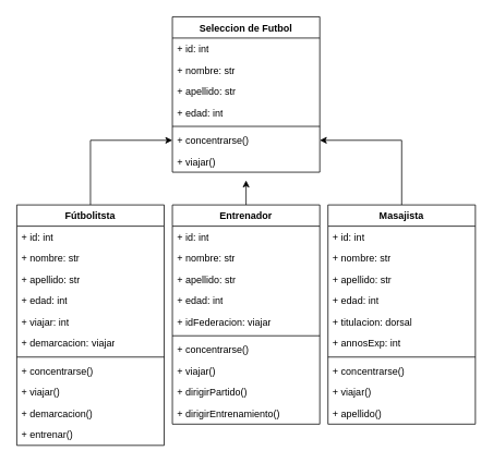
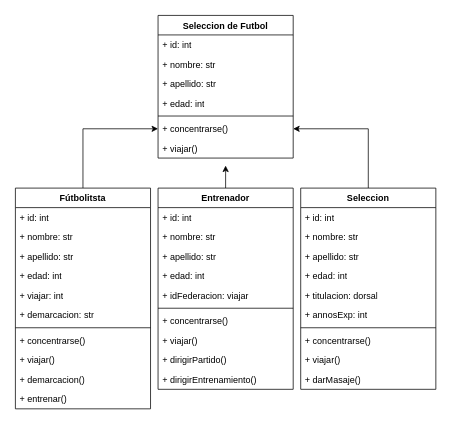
- <mxCell id="36" value="Masajista" style="swimlane;fontStyle=1;align=center;verticalAlign=top;childLayout=stackLayout;horizontal=1;startSize=26;horizontalStack=0;resizeParent=1;resizeParentMax=0;resizeLast=0;collapsible=1;marginBottom=0;whiteSpace=wrap;html=1;" vertex="1" parent="1"><mxGeometry x="400" y="250" width="180" height="268" as="geometry"><mxRectangle x="310" y="290" width="100" height="30" as="alternateBounds" /></mxGeometry></mxCell>
+ <mxCell id="36" value="Seleccion" style="swimlane;fontStyle=1;align=center;verticalAlign=top;childLayout=stackLayout;horizontal=1;startSize=26;horizontalStack=0;resizeParent=1;resizeParentMax=0;resizeLast=0;collapsible=1;marginBottom=0;whiteSpace=wrap;html=1;" vertex="1" parent="1"><mxGeometry x="400" y="250" width="180" height="268" as="geometry"><mxRectangle x="310" y="290" width="100" height="30" as="alternateBounds" /></mxGeometry></mxCell>
- <mxCell id="17" value="+ demarcacion: viajar" style="text;strokeColor=none;fillColor=none;align=left;verticalAlign=top;spacingLeft=4;spacingRight=4;overflow=hidden;rotatable=0;points=[[0,0.5],[1,0.5]];portConstraint=eastwest;whiteSpace=wrap;html=1;" vertex="1" parent="11"><mxGeometry y="156" width="180" height="26" as="geometry" /></mxCell>
+ <mxCell id="17" value="+ demarcacion: str" style="text;strokeColor=none;fillColor=none;align=left;verticalAlign=top;spacingLeft=4;spacingRight=4;overflow=hidden;rotatable=0;points=[[0,0.5],[1,0.5]];portConstraint=eastwest;whiteSpace=wrap;html=1;" vertex="1" parent="11"><mxGeometry y="156" width="180" height="26" as="geometry" /></mxCell>
- <mxCell id="46" value="+ apellido()" style="text;strokeColor=none;fillColor=none;align=left;verticalAlign=top;spacingLeft=4;spacingRight=4;overflow=hidden;rotatable=0;points=[[0,0.5],[1,0.5]];portConstraint=eastwest;whiteSpace=wrap;html=1;" vertex="1" parent="36"><mxGeometry y="242" width="180" height="26" as="geometry" /></mxCell>
+ <mxCell id="46" value="+ darMasaje()" style="text;strokeColor=none;fillColor=none;align=left;verticalAlign=top;spacingLeft=4;spacingRight=4;overflow=hidden;rotatable=0;points=[[0,0.5],[1,0.5]];portConstraint=eastwest;whiteSpace=wrap;html=1;" vertex="1" parent="36"><mxGeometry y="242" width="180" height="26" as="geometry" /></mxCell>
